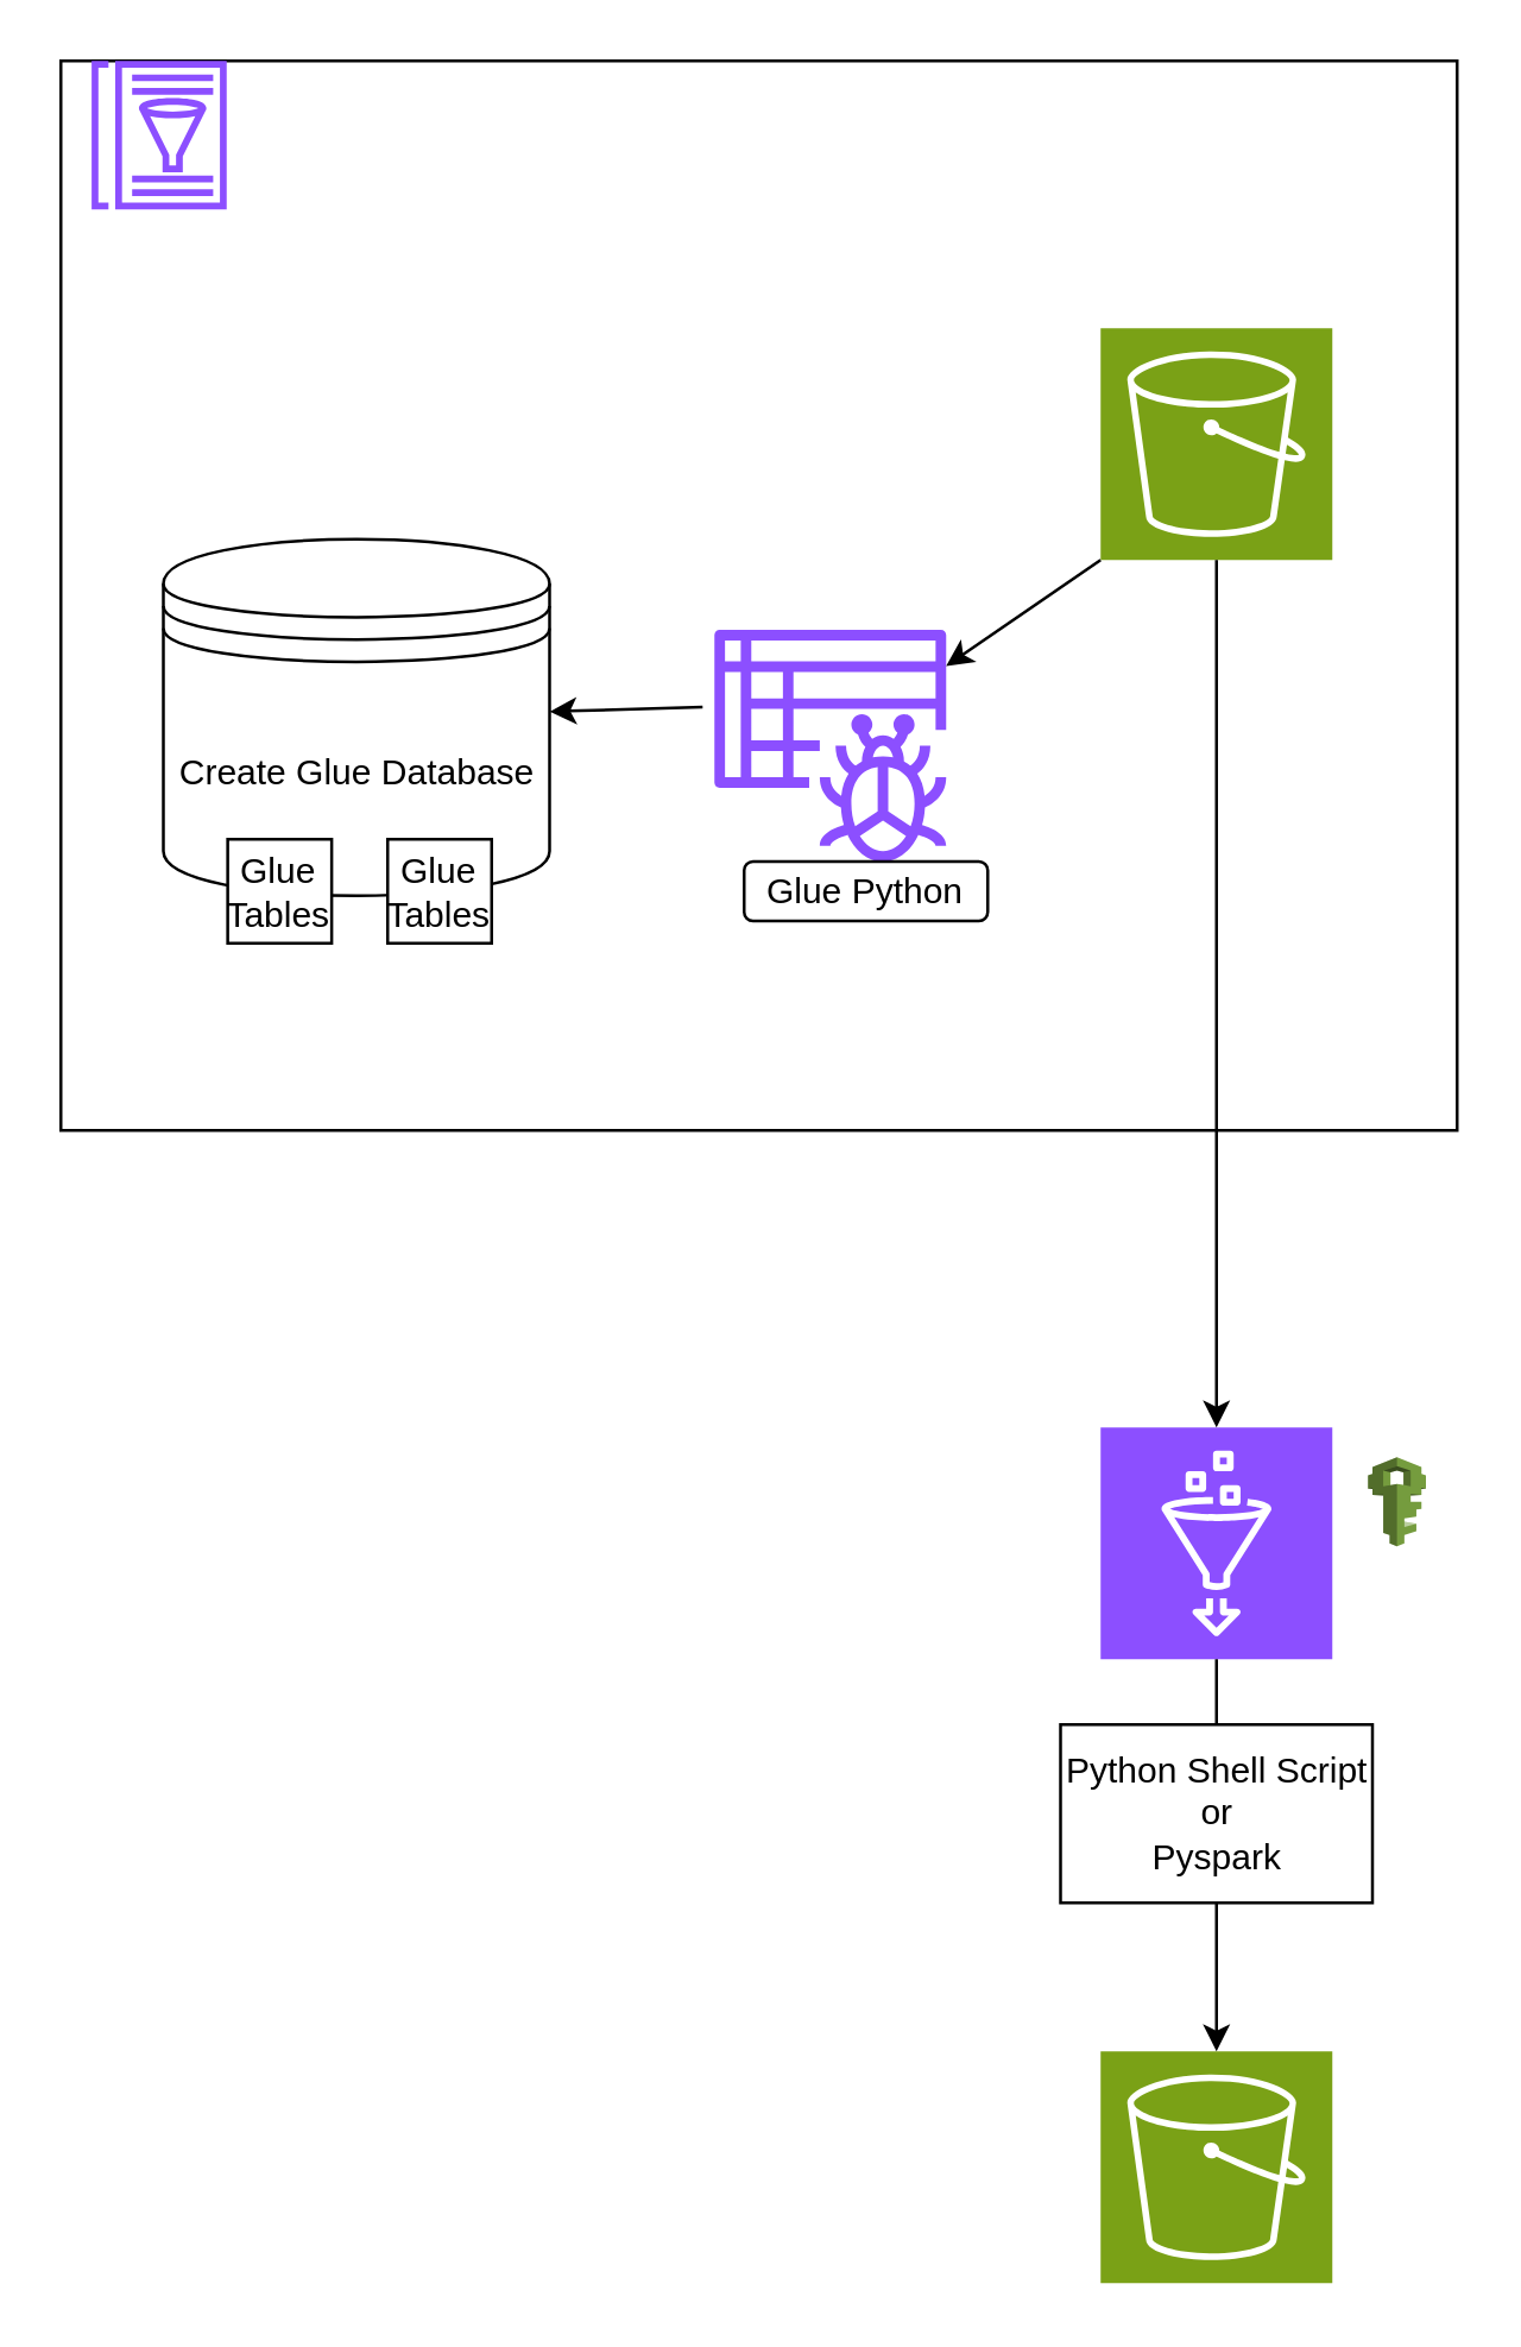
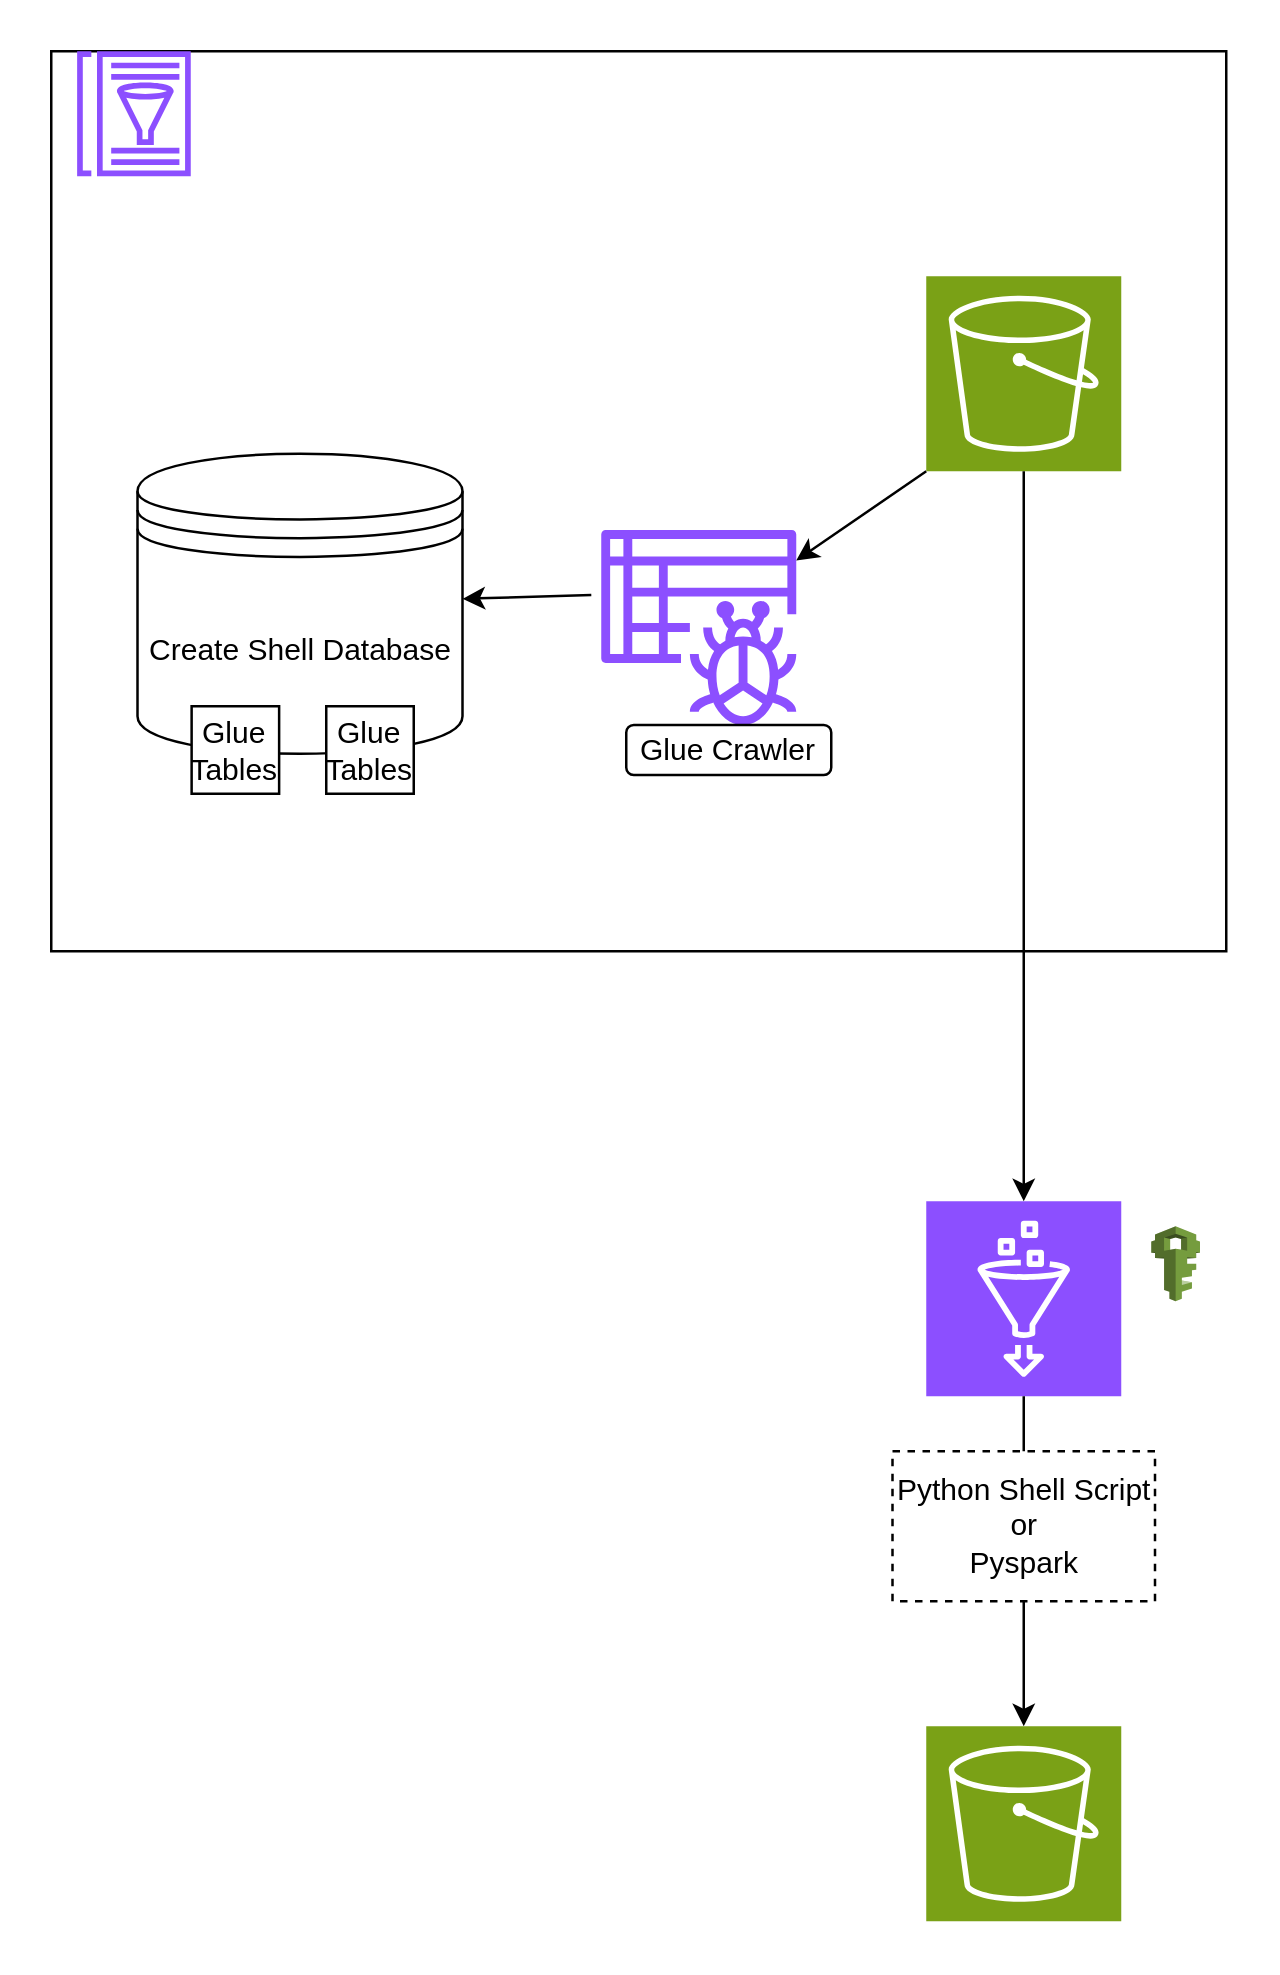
- <mxCell id="3" value="Create Glue Database" style="shape=datastore;whiteSpace=wrap;html=1;" vertex="1" parent="1"><mxGeometry x="54.5" y="181" width="130" height="120" as="geometry" /></mxCell>
+ <mxCell id="3" value="Create Shell Database" style="shape=datastore;whiteSpace=wrap;html=1;" vertex="1" parent="1"><mxGeometry x="54.5" y="181" width="130" height="120" as="geometry" /></mxCell>
- <mxCell id="8" value="Glue Python" style="rounded=1;whiteSpace=wrap;html=1;" vertex="1" parent="1"><mxGeometry x="250" y="289.5" width="82" height="20" as="geometry" /></mxCell>
+ <mxCell id="8" value="Glue Crawler" style="rounded=1;whiteSpace=wrap;html=1;" vertex="1" parent="1"><mxGeometry x="250" y="289.5" width="82" height="20" as="geometry" /></mxCell>
- <mxCell id="14" value="Python Shell Script&lt;div&gt;or&lt;/div&gt;&lt;div&gt;Pyspark&lt;/div&gt;" style="rounded=0;whiteSpace=wrap;html=1;" vertex="1" parent="1"><mxGeometry x="356.5" y="580" width="105" height="60" as="geometry" /></mxCell>
+ <mxCell id="14" value="Python Shell Script&lt;div&gt;or&lt;/div&gt;&lt;div&gt;Pyspark&lt;/div&gt;" style="rounded=0;whiteSpace=wrap;html=1;dashed=1;" vertex="1" parent="1"><mxGeometry x="356.5" y="580" width="105" height="60" as="geometry" /></mxCell>
